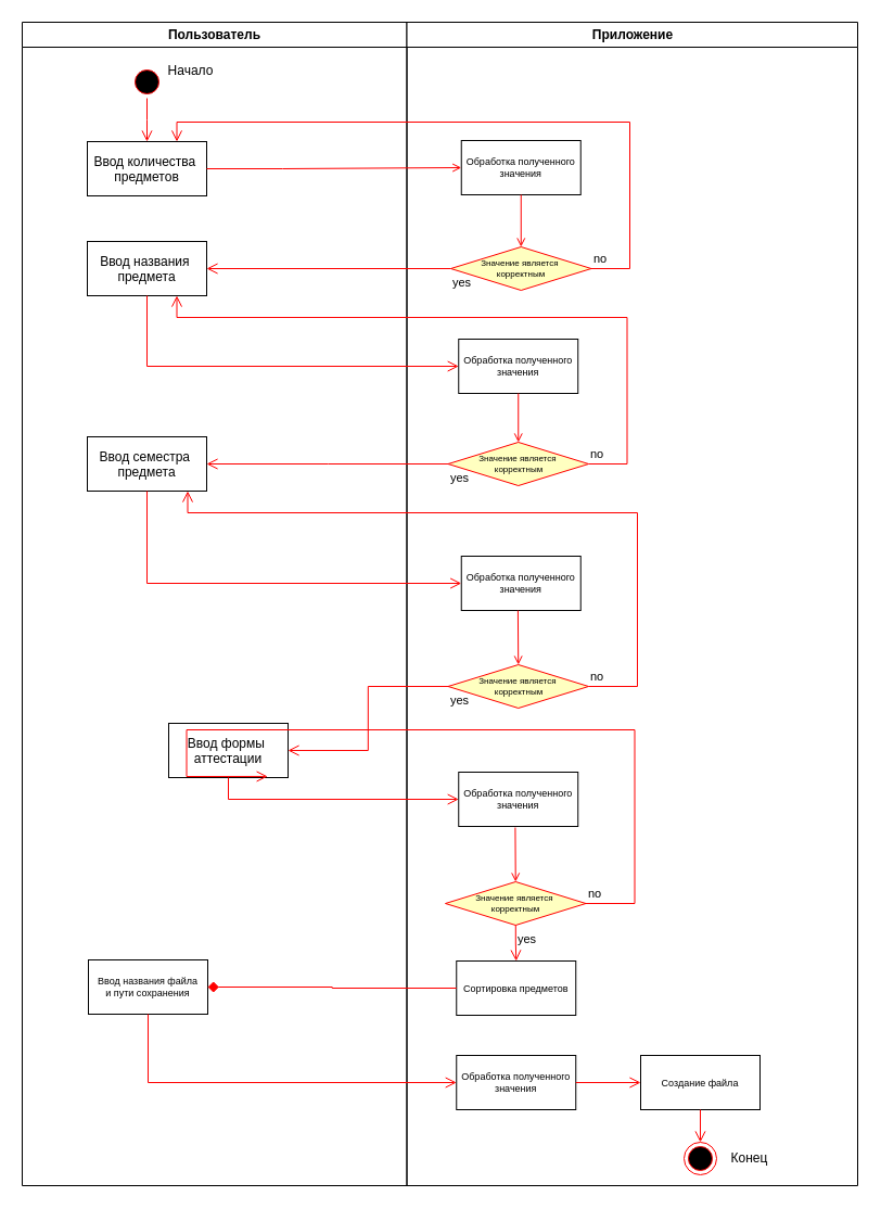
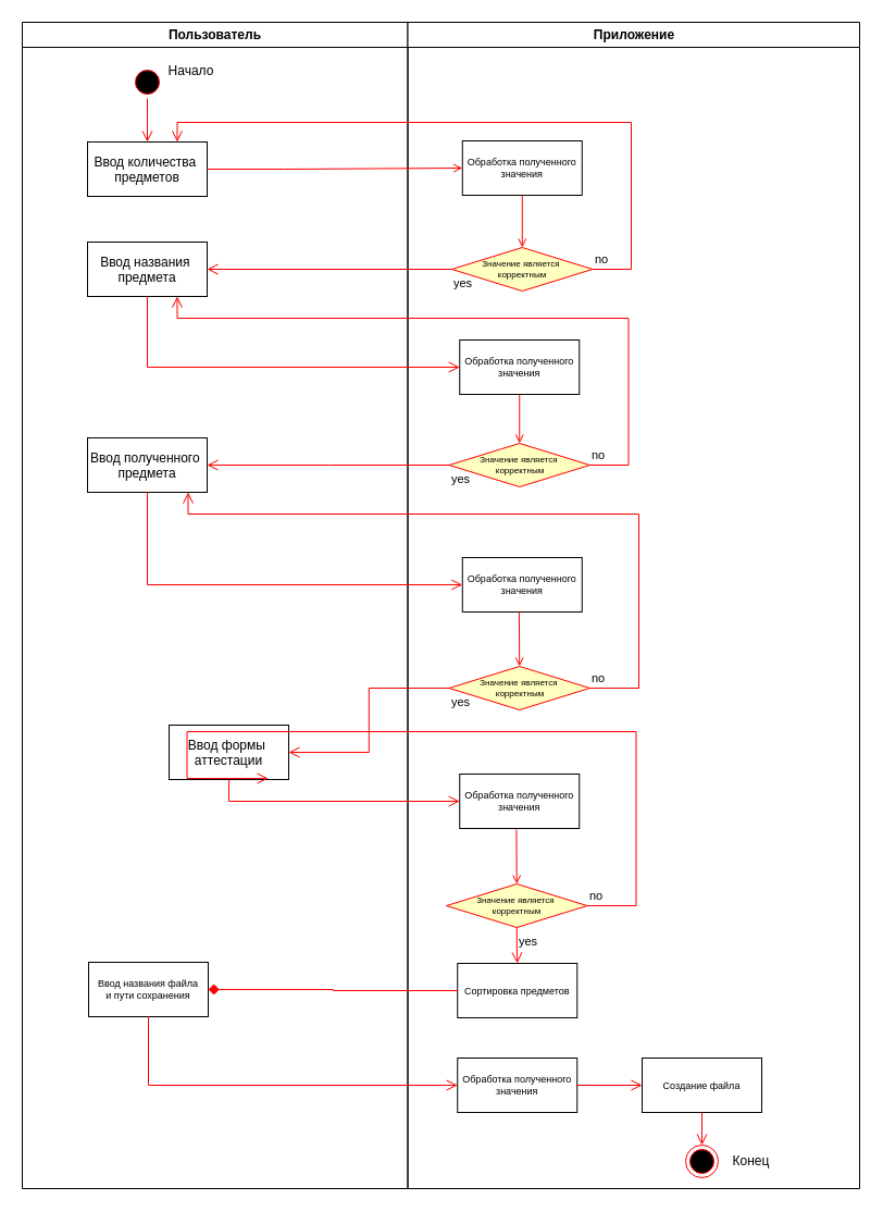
- <mxCell id="8" value="Ввод семестра &#10;предмета" style="" vertex="1" parent="2"><mxGeometry x="60" y="382" width="110" height="50" as="geometry" /></mxCell>
+ <mxCell id="8" value="Ввод полученного &#10;предмета" style="" vertex="1" parent="2"><mxGeometry x="60" y="382" width="110" height="50" as="geometry" /></mxCell>
